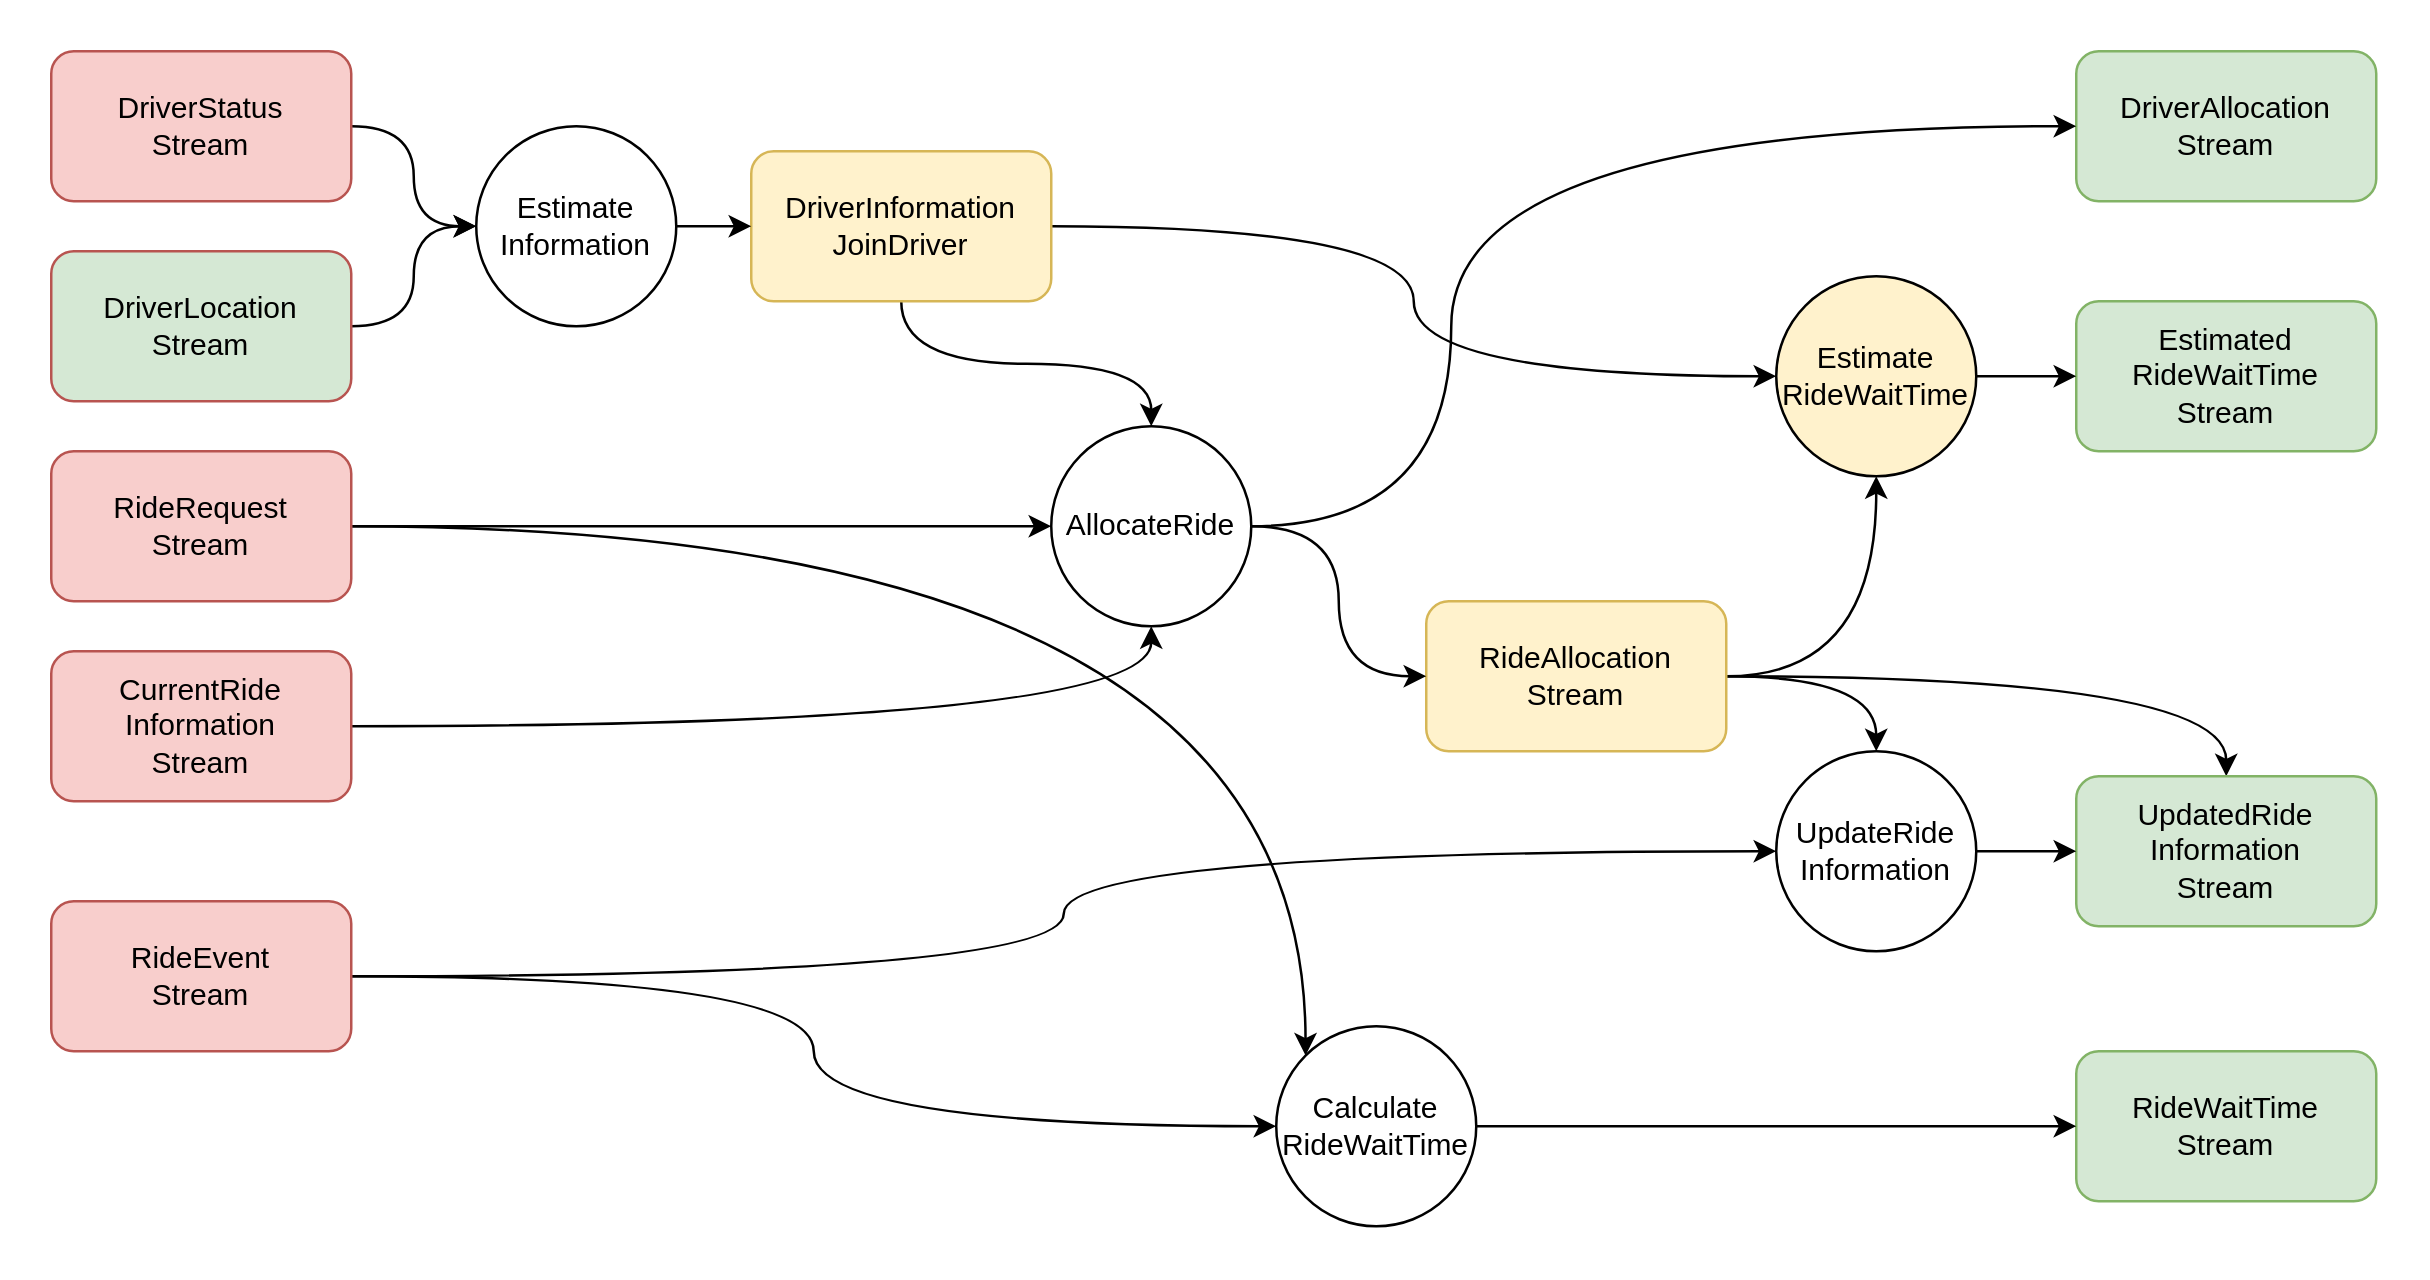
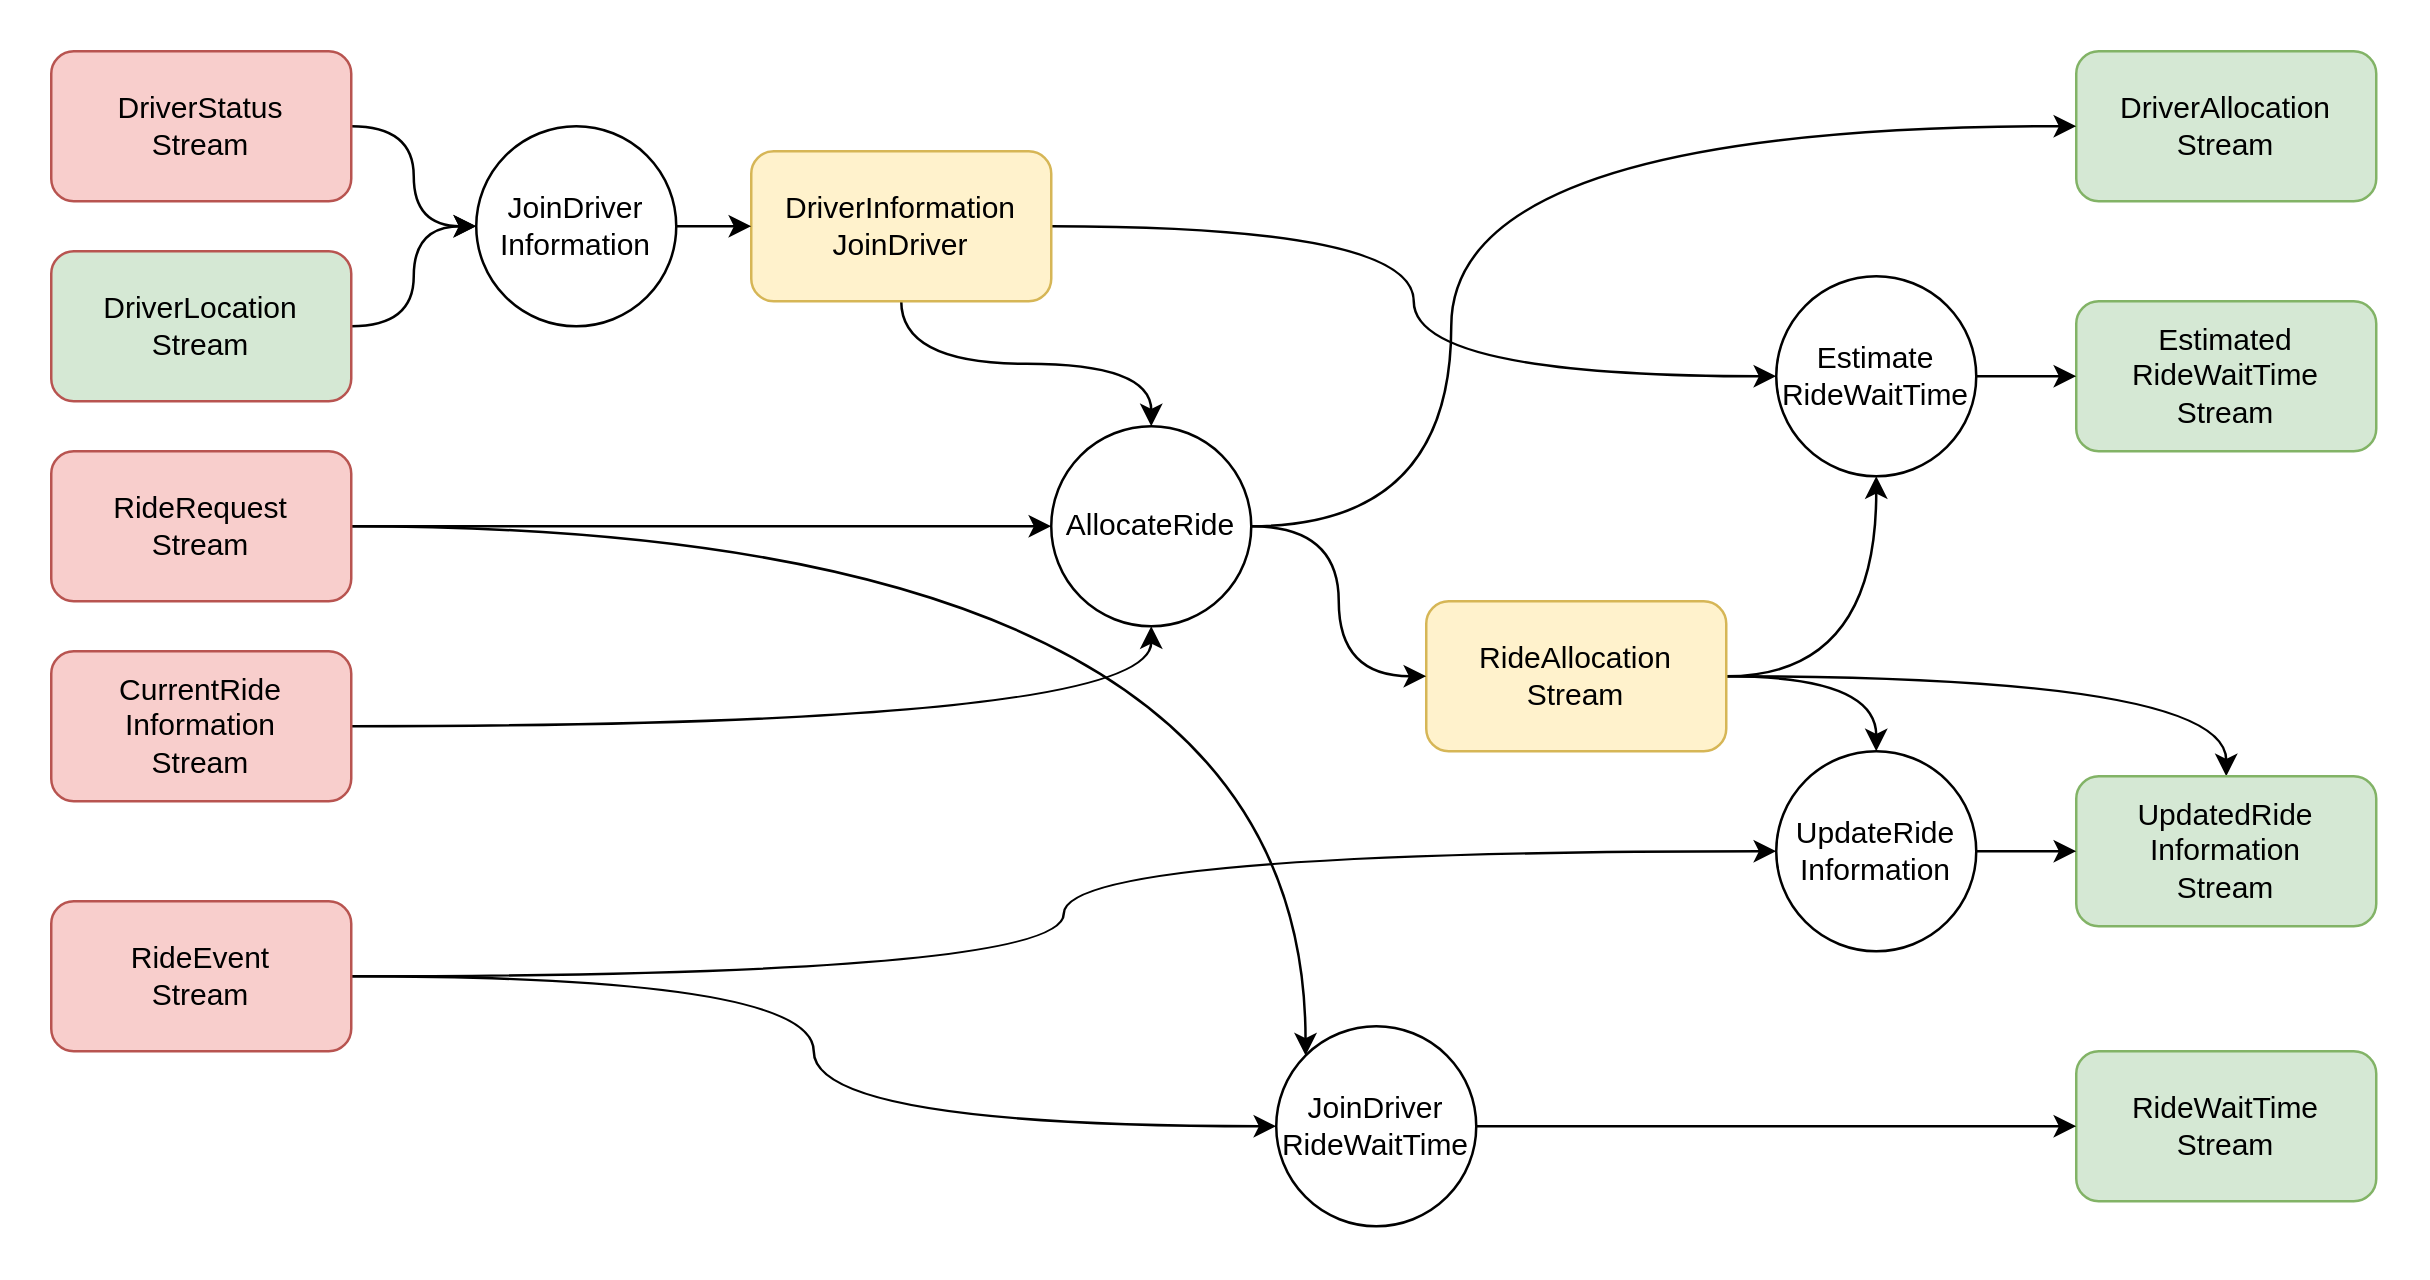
- <mxCell id="28" value="&lt;div&gt;Estimate&lt;/div&gt;&lt;div&gt;Information&lt;br&gt;&lt;/div&gt;" style="ellipse;whiteSpace=wrap;html=1;aspect=fixed;" parent="1" vertex="1"><mxGeometry x="190" y="50" width="80" height="80" as="geometry" /></mxCell>
+ <mxCell id="28" value="&lt;div&gt;JoinDriver&lt;/div&gt;&lt;div&gt;Information&lt;br&gt;&lt;/div&gt;" style="ellipse;whiteSpace=wrap;html=1;aspect=fixed;" parent="1" vertex="1"><mxGeometry x="190" y="50" width="80" height="80" as="geometry" /></mxCell>
- <mxCell id="38" value="&lt;div&gt;Estimate&lt;/div&gt;&lt;div&gt;RideWaitTime&lt;br&gt;&lt;/div&gt;" style="ellipse;whiteSpace=wrap;html=1;aspect=fixed;fillColor=#fff2cc;" parent="1" vertex="1"><mxGeometry x="710" y="110" width="80" height="80" as="geometry" /></mxCell>
+ <mxCell id="38" value="&lt;div&gt;Estimate&lt;/div&gt;&lt;div&gt;RideWaitTime&lt;br&gt;&lt;/div&gt;" style="ellipse;whiteSpace=wrap;html=1;aspect=fixed;" parent="1" vertex="1"><mxGeometry x="710" y="110" width="80" height="80" as="geometry" /></mxCell>
- <mxCell id="33" value="&lt;div&gt;Calculate&lt;/div&gt;&lt;div&gt;RideWaitTime&lt;/div&gt;" style="ellipse;whiteSpace=wrap;html=1;aspect=fixed;" parent="1" vertex="1"><mxGeometry x="510" y="410" width="80" height="80" as="geometry" /></mxCell>
+ <mxCell id="33" value="&lt;div&gt;JoinDriver&lt;/div&gt;&lt;div&gt;RideWaitTime&lt;/div&gt;" style="ellipse;whiteSpace=wrap;html=1;aspect=fixed;" parent="1" vertex="1"><mxGeometry x="510" y="410" width="80" height="80" as="geometry" /></mxCell>
